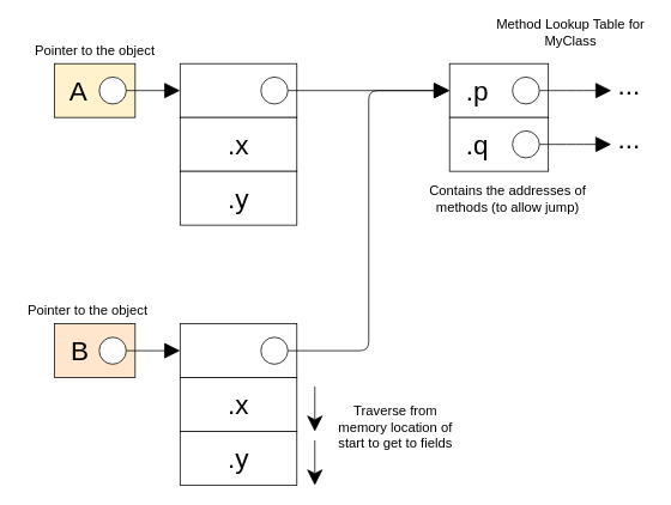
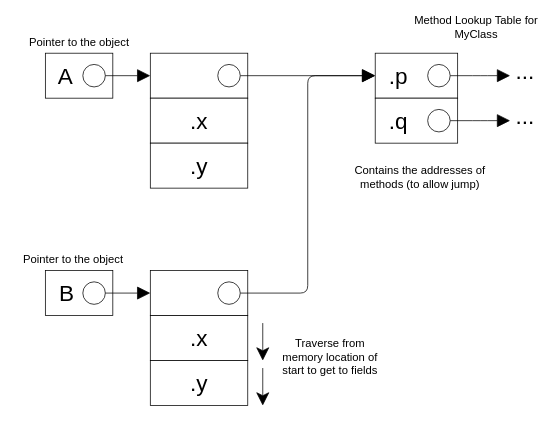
- <mxCell id="2" value="&amp;nbsp; A" style="rounded=0;whiteSpace=wrap;html=1;align=left;fontSize=30;fillColor=#fff2cc;" vertex="1" parent="1"><mxGeometry x="60" y="70" width="90" height="60" as="geometry" /></mxCell>
+ <mxCell id="2" value="&amp;nbsp; A" style="rounded=0;whiteSpace=wrap;html=1;align=left;fontSize=30;" vertex="1" parent="1"><mxGeometry x="60" y="70" width="90" height="60" as="geometry" /></mxCell>
- <mxCell id="27" value="Contains the addresses of methods (to allow jump)" style="text;html=1;strokeColor=none;fillColor=none;align=center;verticalAlign=middle;whiteSpace=wrap;rounded=0;fontSize=15;" vertex="1" parent="1"><mxGeometry x="475" y="205" width="180" height="30" as="geometry" /></mxCell>
+ <mxCell id="27" value="Contains the addresses of methods (to allow jump)" style="text;html=1;strokeColor=none;fillColor=none;align=center;verticalAlign=middle;whiteSpace=wrap;rounded=0;fontSize=15;" vertex="1" parent="1"><mxGeometry x="470" y="220" width="180" height="30" as="geometry" /></mxCell>
- <mxCell id="4" value="&amp;nbsp; B" style="rounded=0;whiteSpace=wrap;html=1;align=left;fontSize=30;fillColor=#ffe6cc;" vertex="1" parent="1"><mxGeometry x="60" y="360" width="90" height="60" as="geometry" /></mxCell>
+ <mxCell id="4" value="&amp;nbsp; B" style="rounded=0;whiteSpace=wrap;html=1;align=left;fontSize=30;" vertex="1" parent="1"><mxGeometry x="60" y="360" width="90" height="60" as="geometry" /></mxCell>
